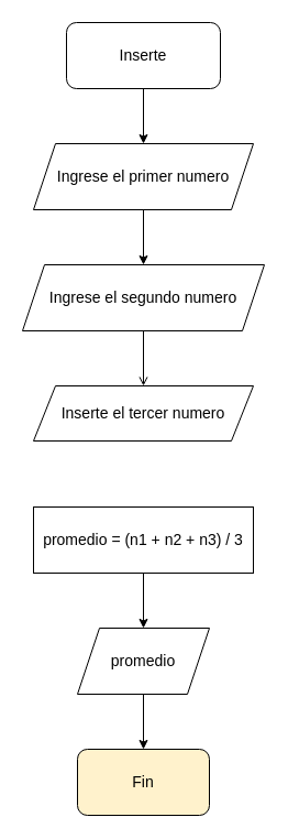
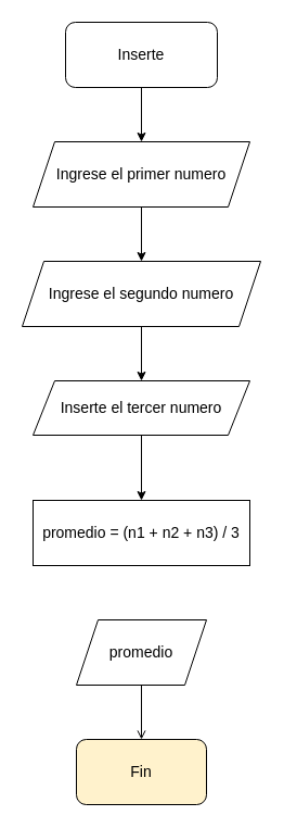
- <mxCell id="6" value="" style="edgeStyle=orthogonalEdgeStyle;rounded=0;orthogonalLoop=1;jettySize=auto;html=1;endArrow=open;" parent="1" source="7" target="14" edge="1"><mxGeometry relative="1" as="geometry" /></mxCell>
+ <mxCell id="6" value="" style="edgeStyle=orthogonalEdgeStyle;rounded=0;orthogonalLoop=1;jettySize=auto;html=1;" parent="1" source="7" target="14" edge="1"><mxGeometry relative="1" as="geometry" /></mxCell>
+ <mxCell id="13" style="edgeStyle=orthogonalEdgeStyle;rounded=0;orthogonalLoop=1;jettySize=auto;html=1;entryX=0.5;entryY=0;entryDx=0;entryDy=0;" parent="1" source="14" target="9" edge="1"><mxGeometry relative="1" as="geometry" /></mxCell>
- <mxCell id="8" style="edgeStyle=orthogonalEdgeStyle;rounded=0;orthogonalLoop=1;jettySize=auto;html=1;exitX=0.5;exitY=1;exitDx=0;exitDy=0;entryX=0.5;entryY=0;entryDx=0;entryDy=0;fontSize=14;" parent="1" source="9" target="11" edge="1"><mxGeometry relative="1" as="geometry" /></mxCell>
- <mxCell id="10" style="edgeStyle=orthogonalEdgeStyle;rounded=0;orthogonalLoop=1;jettySize=auto;html=1;exitX=0.5;exitY=1;exitDx=0;exitDy=0;entryX=0.5;entryY=0;entryDx=0;entryDy=0;fontSize=14;" parent="1" source="11" target="12" edge="1"><mxGeometry relative="1" as="geometry" /></mxCell>
+ <mxCell id="10" style="edgeStyle=orthogonalEdgeStyle;rounded=0;orthogonalLoop=1;jettySize=auto;html=1;exitX=0.5;exitY=1;exitDx=0;exitDy=0;entryX=0.5;entryY=0;entryDx=0;entryDy=0;fontSize=14;endArrow=open;" parent="1" source="11" target="12" edge="1"><mxGeometry relative="1" as="geometry" /></mxCell>
